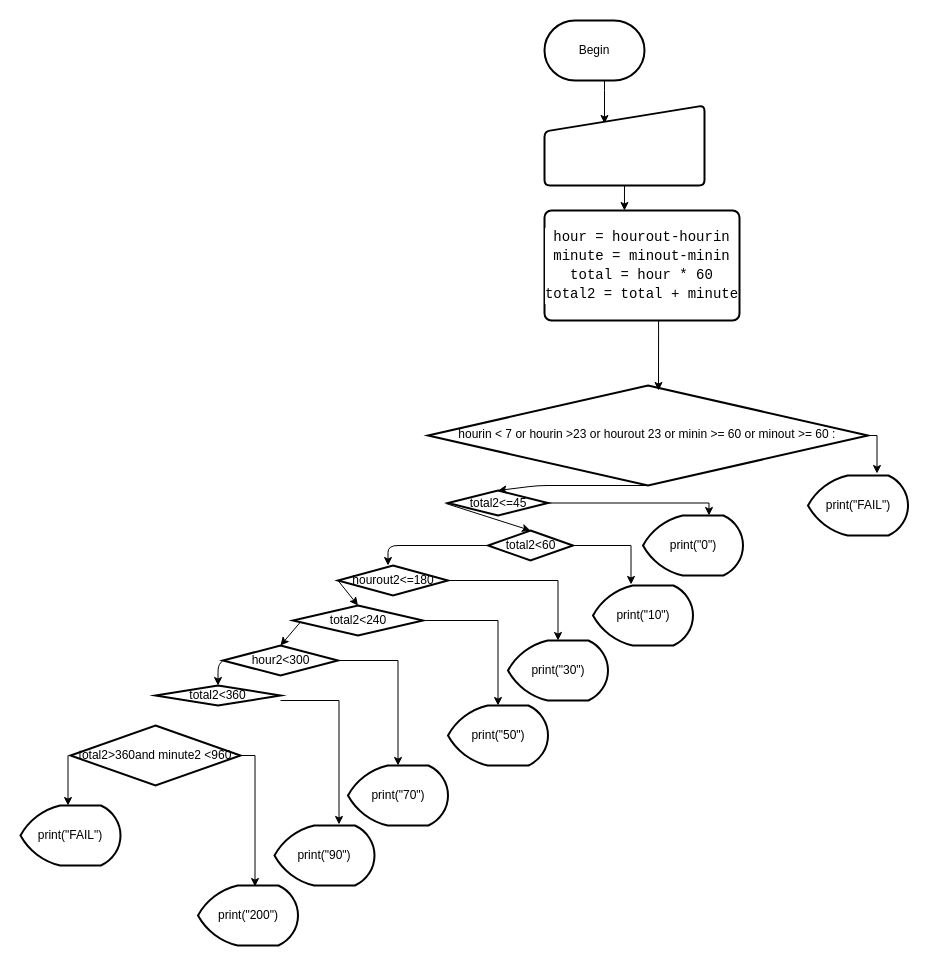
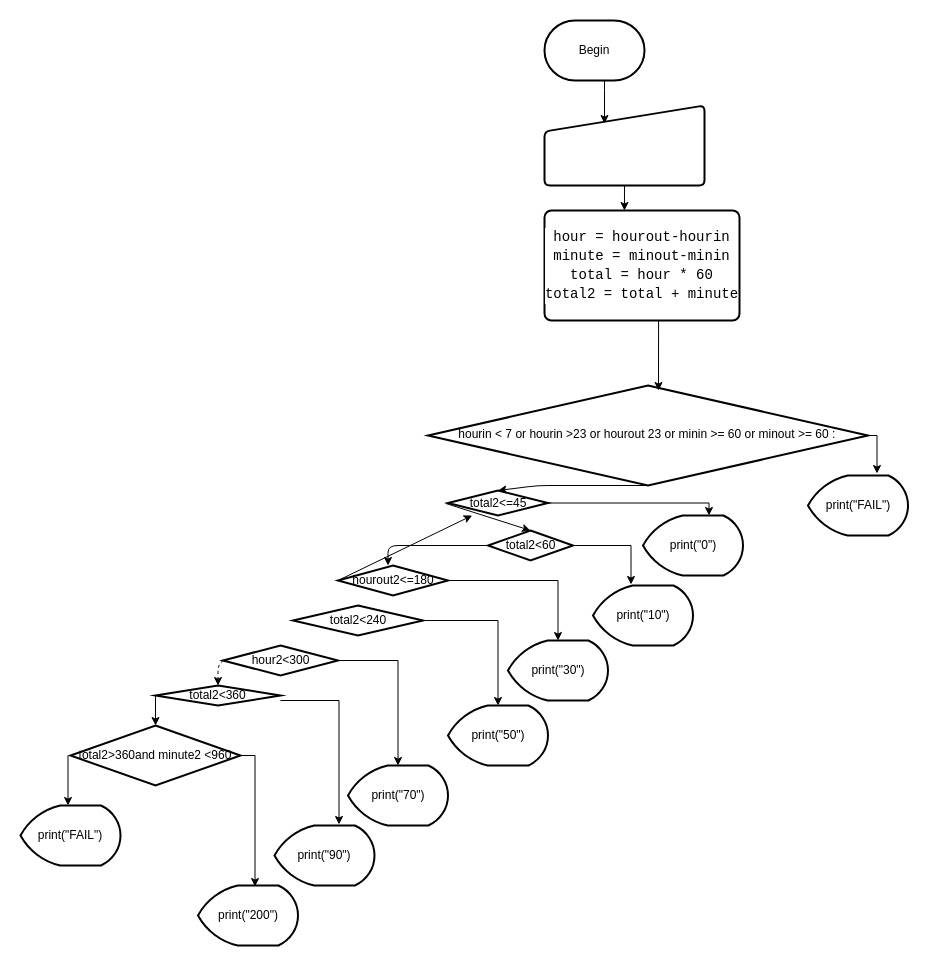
- <mxCell id="35" value="" style="endArrow=classic;html=1;exitX=0;exitY=0.5;exitDx=0;exitDy=0;exitPerimeter=0;entryX=0.5;entryY=0;entryDx=0;entryDy=0;entryPerimeter=0;" edge="1" parent="1" source="18" target="16"><mxGeometry width="50" height="50" relative="1" as="geometry"><mxPoint x="17.5" y="1015" as="sourcePoint" /><mxPoint x="67.5" y="965" as="targetPoint" /></mxGeometry></mxCell>
+ <mxCell id="35" value="" style="endArrow=classic;html=1;exitX=0;exitY=0.5;exitDx=0;exitDy=0;exitPerimeter=0;" edge="1" parent="1" source="18" target="10"><mxGeometry width="50" height="50" relative="1" as="geometry"><mxPoint x="17.5" y="1015" as="sourcePoint" /><mxPoint x="67.5" y="965" as="targetPoint" /></mxGeometry></mxCell>
- <mxCell id="36" value="" style="endArrow=classic;html=1;exitX=0.054;exitY=0.567;exitDx=0;exitDy=0;exitPerimeter=0;entryX=0.5;entryY=0;entryDx=0;entryDy=0;entryPerimeter=0;" edge="1" parent="1" source="16" target="20"><mxGeometry width="50" height="50" relative="1" as="geometry"><mxPoint x="17.5" y="1015" as="sourcePoint" /><mxPoint x="67.5" y="965" as="targetPoint" /></mxGeometry></mxCell>
- <mxCell id="37" value="" style="endArrow=classic;html=1;exitX=0;exitY=0.5;exitDx=0;exitDy=0;exitPerimeter=0;entryX=0.5;entryY=0;entryDx=0;entryDy=0;entryPerimeter=0;" edge="1" parent="1" source="20" target="22"><mxGeometry width="50" height="50" relative="1" as="geometry"><mxPoint x="17.5" y="1015" as="sourcePoint" /><mxPoint x="67.5" y="965" as="targetPoint" /><Array as="points"><mxPoint x="217.5" y="665" /></Array></mxGeometry></mxCell>
+ <mxCell id="37" value="" style="endArrow=classic;html=1;exitX=0;exitY=0.5;exitDx=0;exitDy=0;exitPerimeter=0;entryX=0.5;entryY=0;entryDx=0;entryDy=0;entryPerimeter=0;dashed=1;" edge="1" parent="1" source="20" target="22"><mxGeometry width="50" height="50" relative="1" as="geometry"><mxPoint x="17.5" y="1015" as="sourcePoint" /><mxPoint x="67.5" y="965" as="targetPoint" /><Array as="points"><mxPoint x="217.5" y="665" /></Array></mxGeometry></mxCell>
+ <mxCell id="38" value="" style="endArrow=classic;html=1;exitX=0;exitY=0.5;exitDx=0;exitDy=0;exitPerimeter=0;entryX=0.5;entryY=0;entryDx=0;entryDy=0;entryPerimeter=0;" edge="1" parent="1" source="22" target="14"><mxGeometry width="50" height="50" relative="1" as="geometry"><mxPoint x="17.5" y="1015" as="sourcePoint" /><mxPoint x="67.5" y="965" as="targetPoint" /></mxGeometry></mxCell>
